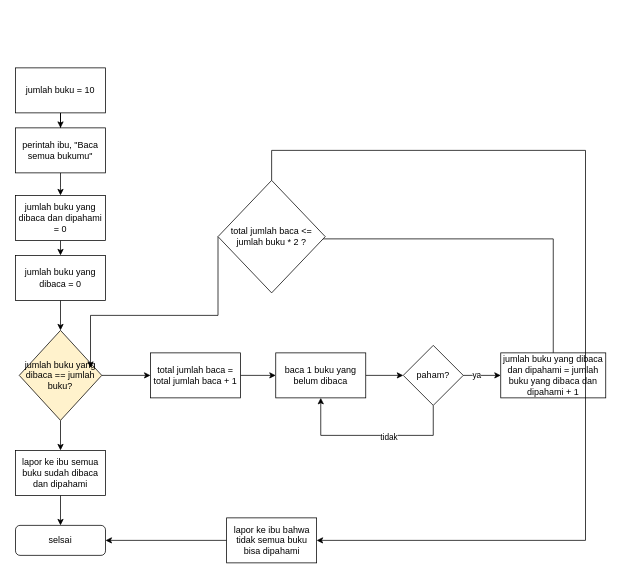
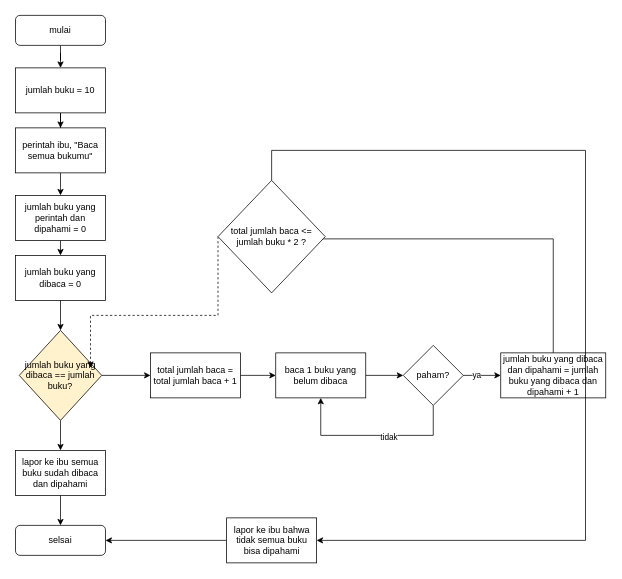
+ <mxCell id="3" value="mulai" style="rounded=1;whiteSpace=wrap;html=1;fontSize=12;glass=0;strokeWidth=1;shadow=0;" parent="1" vertex="1"><mxGeometry x="20" y="20" width="120" height="40" as="geometry" /></mxCell>
+ <mxCell id="2" value="" style="edgeStyle=orthogonalEdgeStyle;rounded=0;orthogonalLoop=1;jettySize=auto;html=1;" edge="1" parent="1" source="3" target="6"><mxGeometry relative="1" as="geometry" /></mxCell>
- <mxCell id="26" value="jumlah buku yang dibaca dan dipahami = 0" style="rounded=0;whiteSpace=wrap;html=1;" vertex="1" parent="1"><mxGeometry x="20" y="260" width="120" height="60" as="geometry" /></mxCell>
+ <mxCell id="26" value="jumlah buku yang perintah dan dipahami = 0" style="rounded=0;whiteSpace=wrap;html=1;" vertex="1" parent="1"><mxGeometry x="20" y="260" width="120" height="60" as="geometry" /></mxCell>
- <mxCell id="29" style="edgeStyle=orthogonalEdgeStyle;rounded=0;orthogonalLoop=1;jettySize=auto;html=1;exitX=0;exitY=0.5;exitDx=0;exitDy=0;entryX=0.864;entryY=0.417;entryDx=0;entryDy=0;entryPerimeter=0;" edge="1" parent="1" source="31" target="13"><mxGeometry relative="1" as="geometry"><Array as="points"><mxPoint x="290" y="420" /><mxPoint x="120" y="420" /></Array></mxGeometry></mxCell>
+ <mxCell id="29" style="edgeStyle=orthogonalEdgeStyle;rounded=0;orthogonalLoop=1;jettySize=auto;html=1;exitX=0;exitY=0.5;exitDx=0;exitDy=0;entryX=0.864;entryY=0.417;entryDx=0;entryDy=0;entryPerimeter=0;dashed=1;" edge="1" parent="1" source="31" target="13"><mxGeometry relative="1" as="geometry"><Array as="points"><mxPoint x="290" y="420" /><mxPoint x="120" y="420" /></Array></mxGeometry></mxCell>
